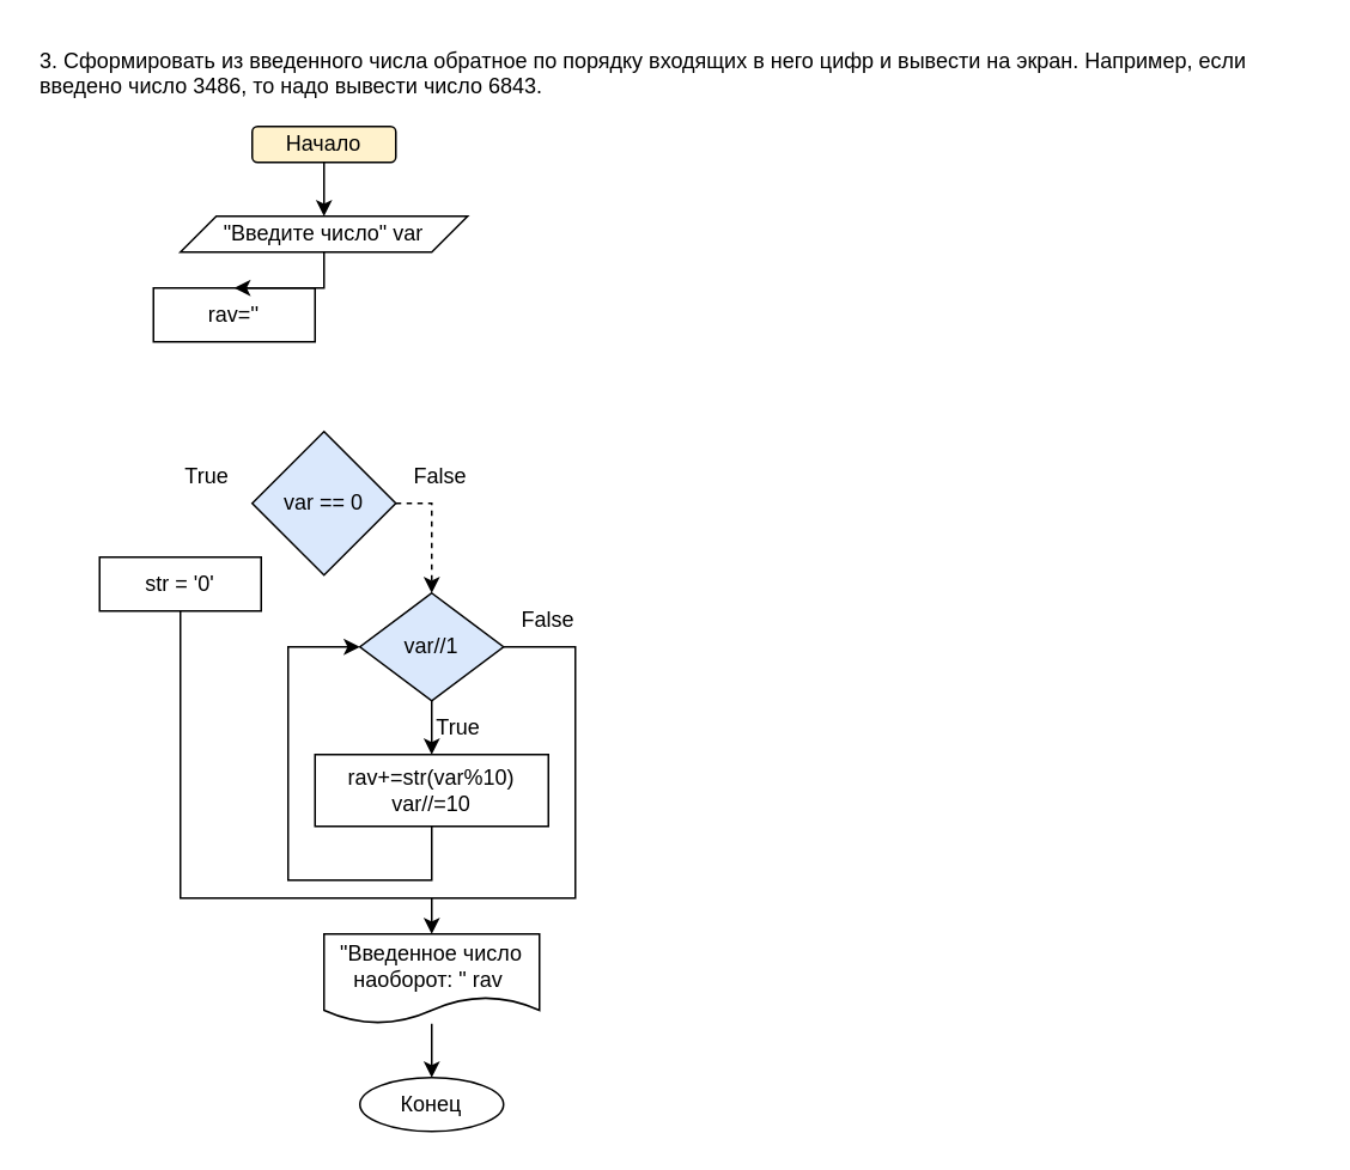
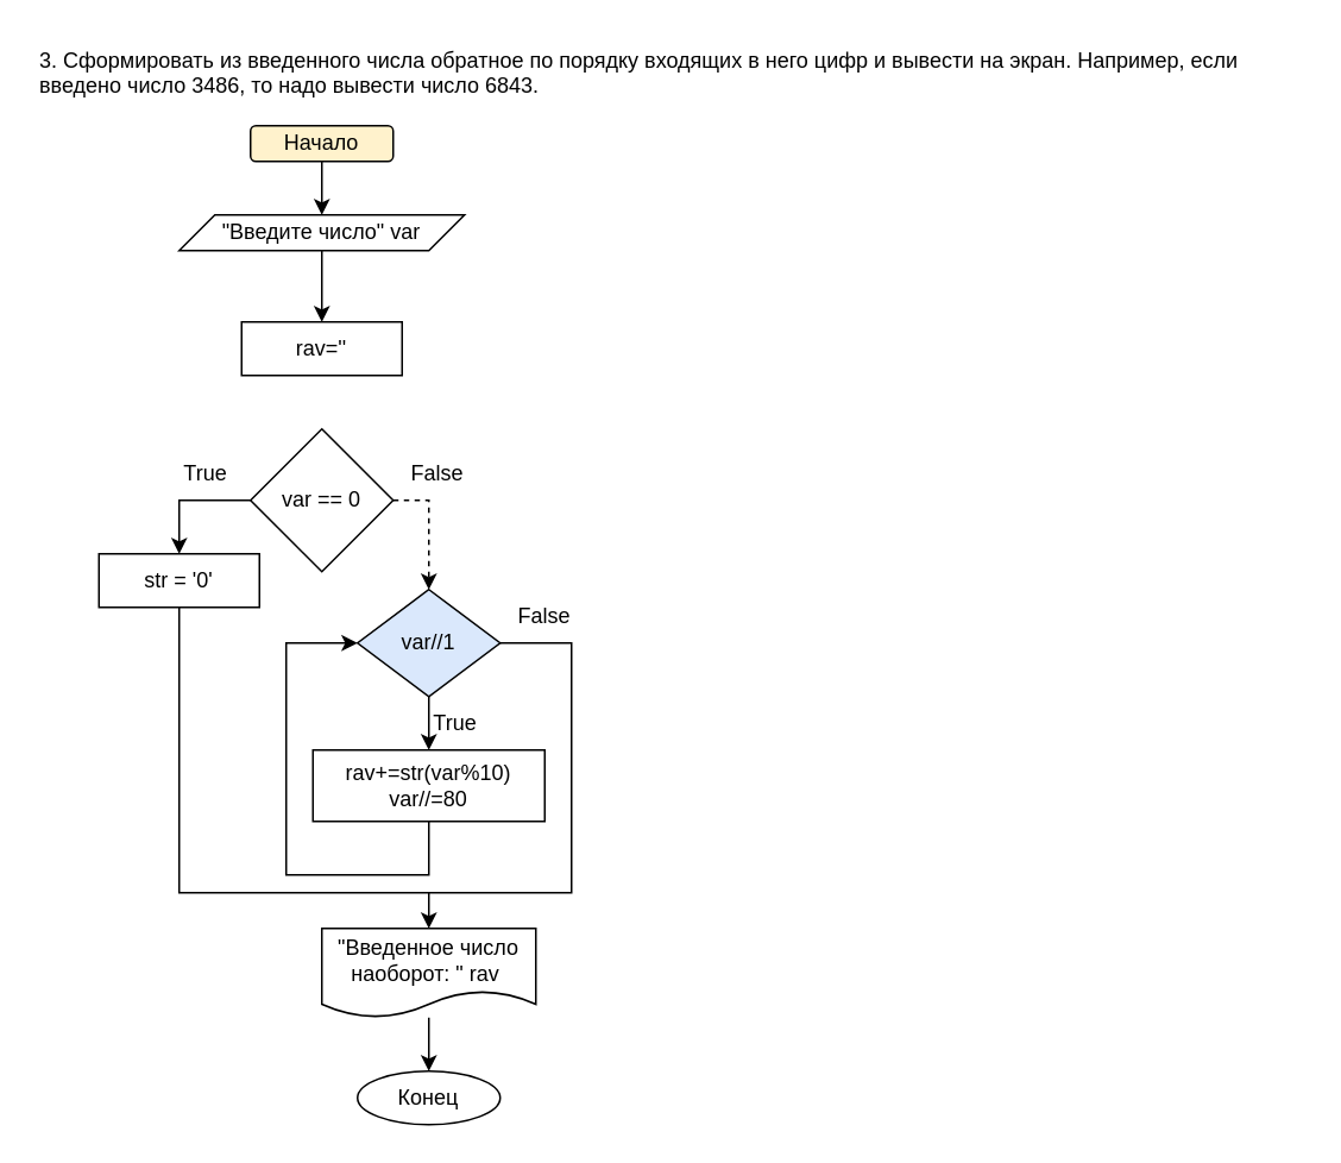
- <mxCell id="4" value="rav=''" style="rounded=0;whiteSpace=wrap;html=1;" parent="1" vertex="1"><mxGeometry x="85" y="160" width="90" height="30" as="geometry" /></mxCell>
+ <mxCell id="4" value="rav=''" style="rounded=0;whiteSpace=wrap;html=1;" parent="1" vertex="1"><mxGeometry x="135" y="180" width="90" height="30" as="geometry" /></mxCell>
+ <mxCell id="20" value="" style="endArrow=classic;html=1;rounded=0;exitX=0;exitY=0.5;exitDx=0;exitDy=0;entryX=0.5;entryY=0;entryDx=0;entryDy=0;" edge="1" parent="1" source="18" target="19"><mxGeometry width="50" height="50" relative="1" as="geometry"><mxPoint x="80" y="290" as="sourcePoint" /><mxPoint x="130" y="240" as="targetPoint" /><Array as="points"><mxPoint x="100" y="280" /></Array></mxGeometry></mxCell>
- <mxCell id="18" value="var == 0" style="rhombus;whiteSpace=wrap;html=1;fillColor=#dae8fc;" vertex="1" parent="1"><mxGeometry x="140" y="240" width="80" height="80" as="geometry" /></mxCell>
+ <mxCell id="18" value="var == 0" style="rhombus;whiteSpace=wrap;html=1;" vertex="1" parent="1"><mxGeometry x="140" y="240" width="80" height="80" as="geometry" /></mxCell>
- <mxCell id="16" value="rav+=str(var%10)&lt;br&gt;var//=10" style="rounded=0;whiteSpace=wrap;html=1;" parent="1" vertex="1"><mxGeometry x="175" y="420" width="130" height="40" as="geometry" /></mxCell>
+ <mxCell id="16" value="rav+=str(var%10)&lt;br&gt;var//=80" style="rounded=0;whiteSpace=wrap;html=1;" parent="1" vertex="1"><mxGeometry x="175" y="420" width="130" height="40" as="geometry" /></mxCell>
